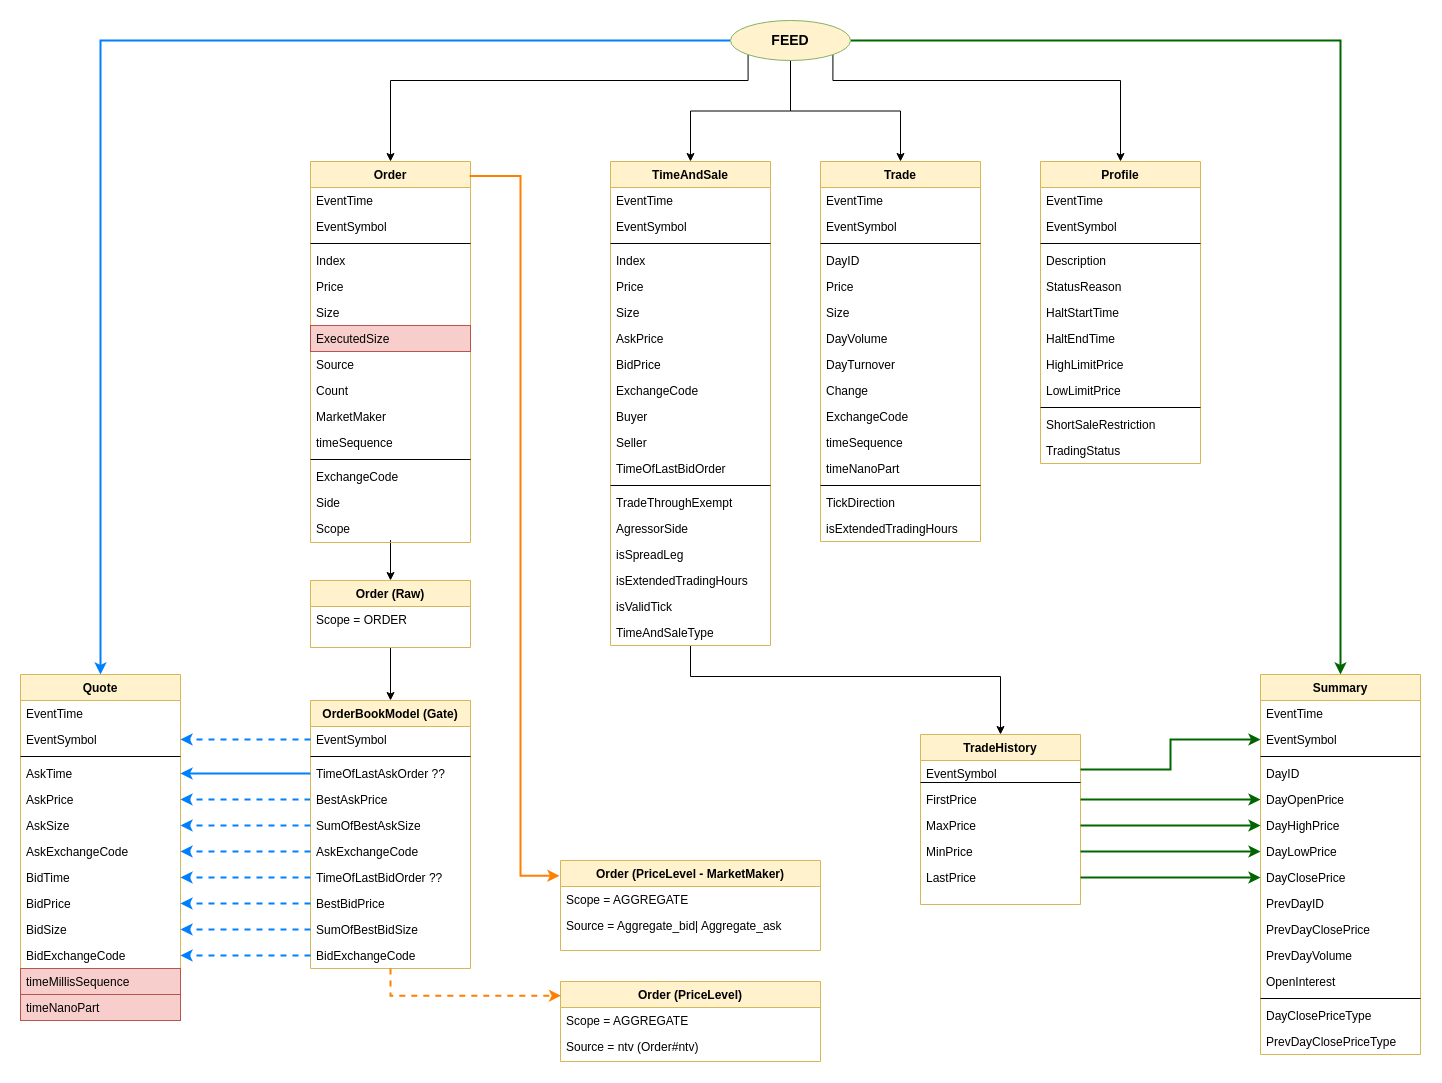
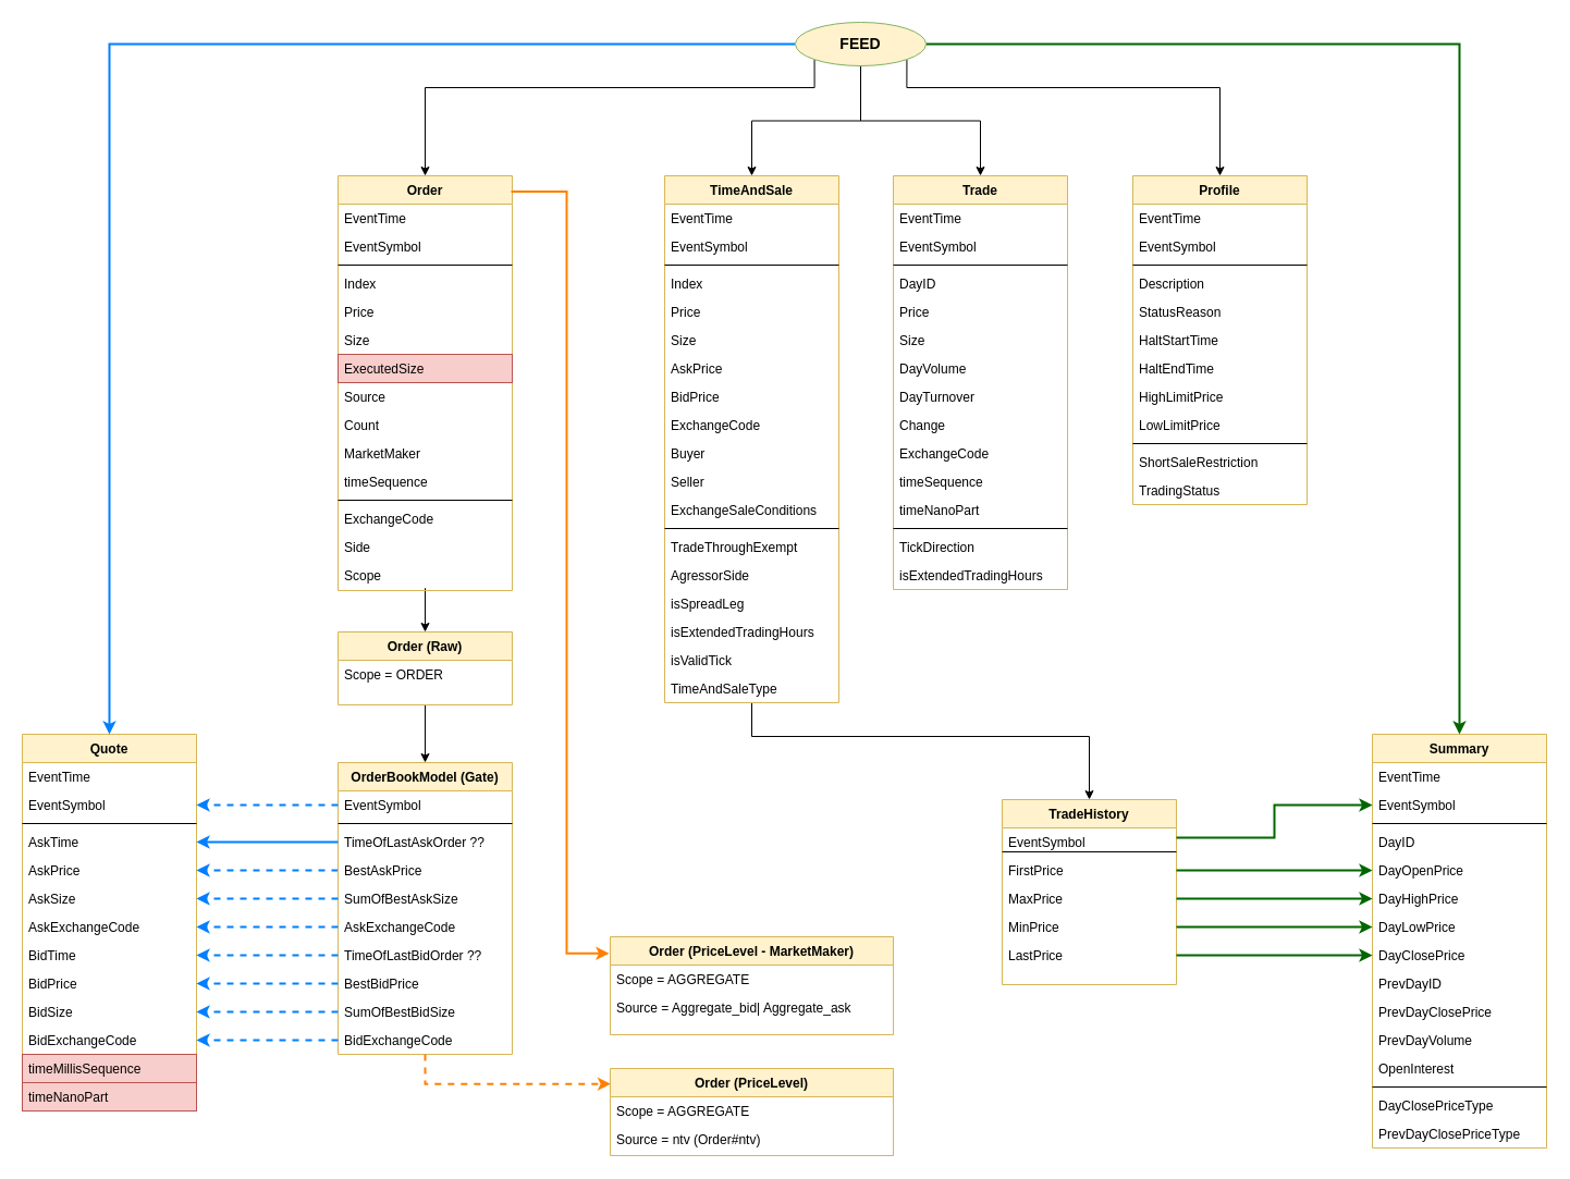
- <mxCell id="29" value="TimeOfLastBidOrder" style="text;align=left;verticalAlign=top;spacingLeft=4;spacingRight=4;overflow=hidden;rotatable=0;points=[[0,0.5],[1,0.5]];portConstraint=eastwest;" parent="17" vertex="1"><mxGeometry y="294" width="160" height="26" as="geometry" /></mxCell>
+ <mxCell id="29" value="ExchangeSaleConditions" style="text;align=left;verticalAlign=top;spacingLeft=4;spacingRight=4;overflow=hidden;rotatable=0;points=[[0,0.5],[1,0.5]];portConstraint=eastwest;" parent="17" vertex="1"><mxGeometry y="294" width="160" height="26" as="geometry" /></mxCell>
